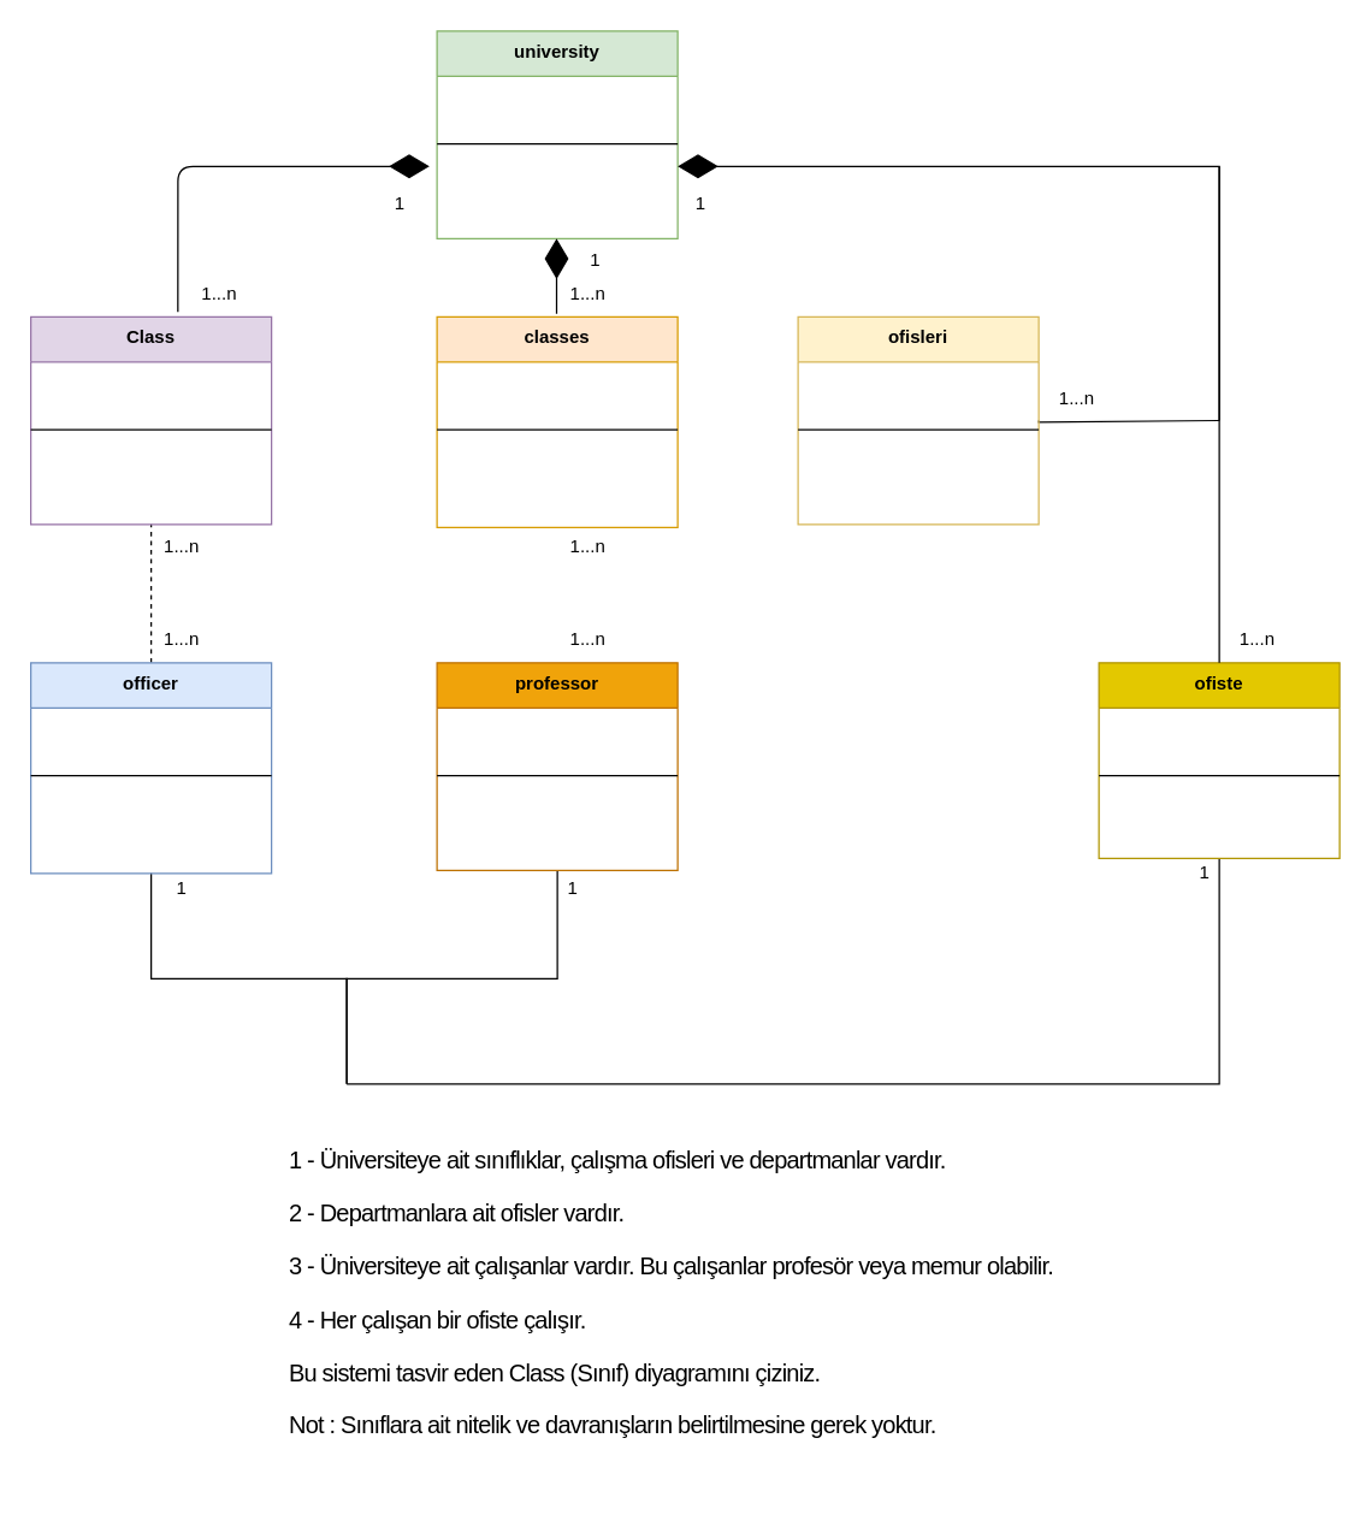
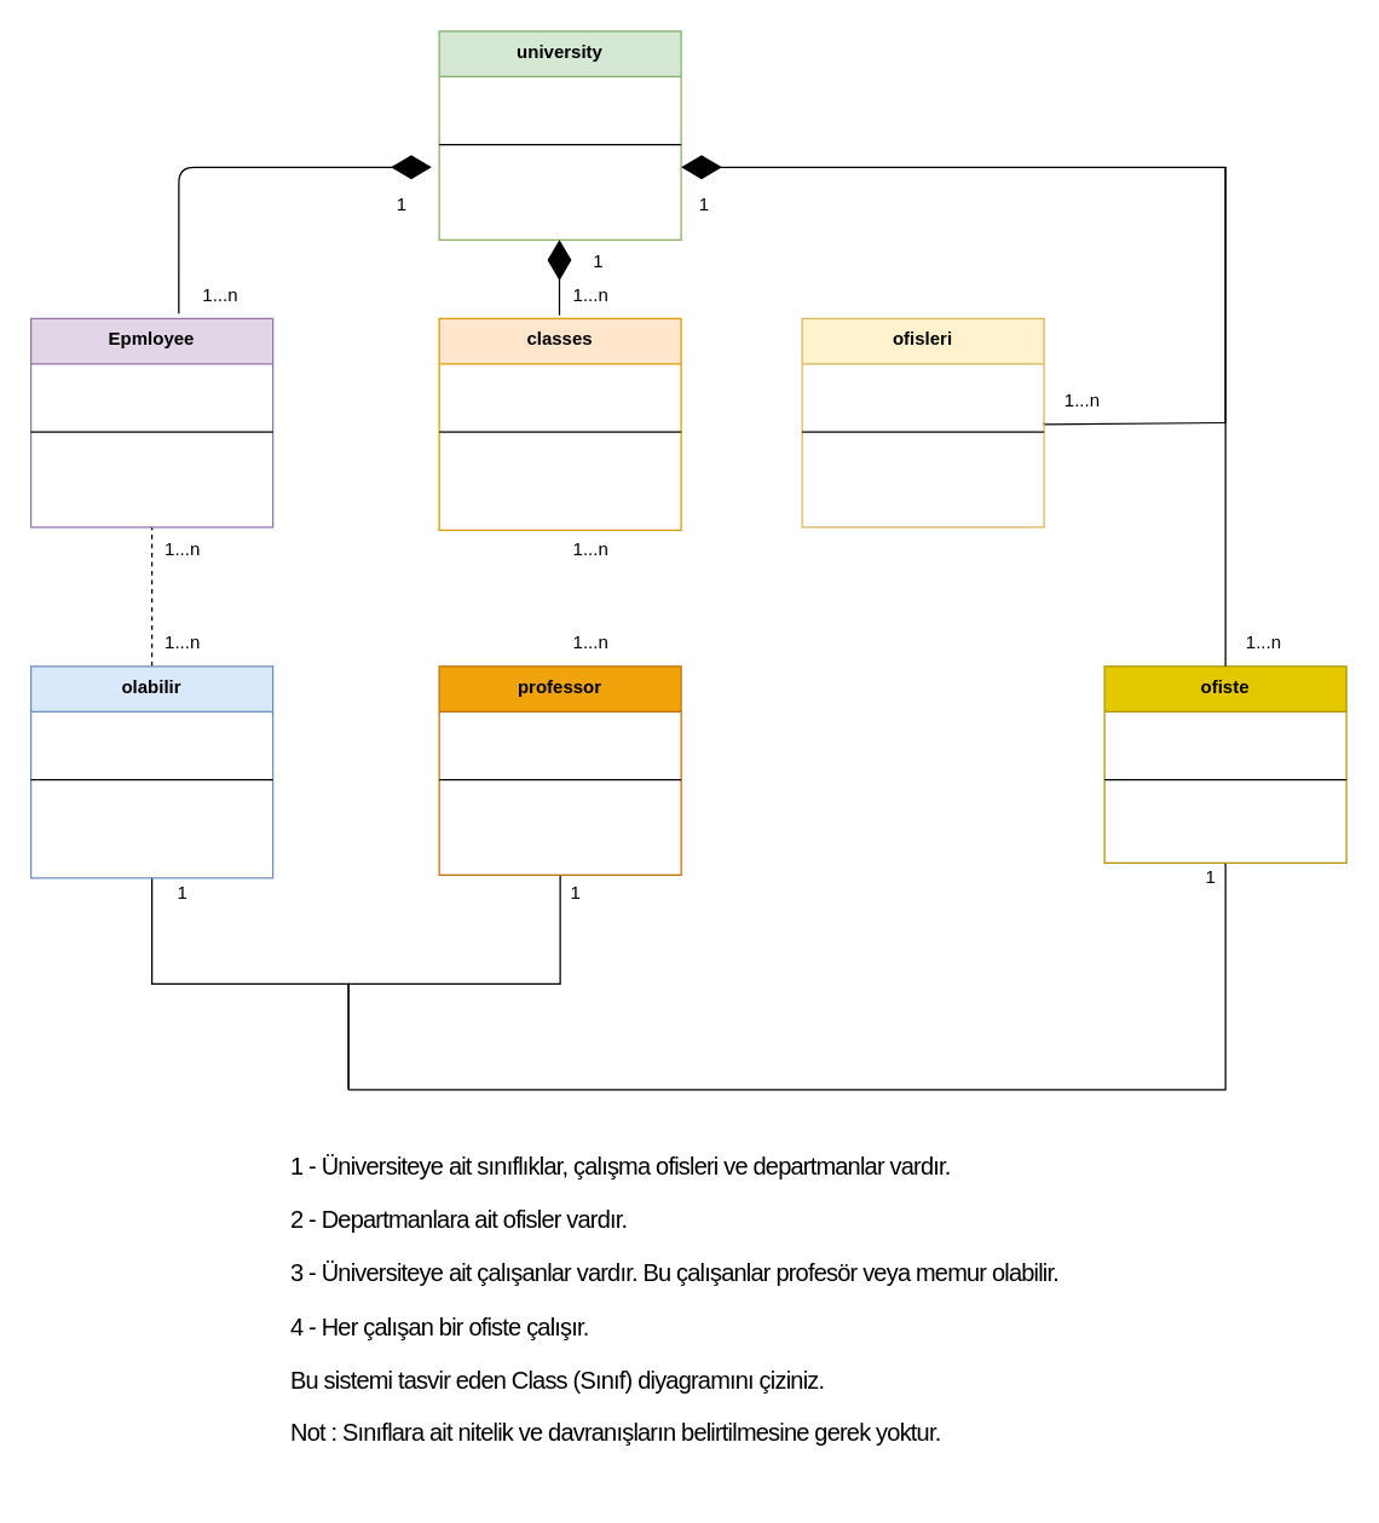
- <mxCell id="16" value="Class" style="swimlane;fontStyle=1;align=center;verticalAlign=top;childLayout=stackLayout;horizontal=1;startSize=30;horizontalStack=0;resizeParent=1;resizeLast=0;collapsible=1;marginBottom=0;rounded=0;shadow=0;strokeWidth=1;fillColor=#e1d5e7;strokeColor=#9673a6;" parent="1" vertex="1"><mxGeometry x="20" y="210" width="160" height="138" as="geometry"><mxRectangle x="230" y="140" width="160" height="26" as="alternateBounds" /></mxGeometry></mxCell>
+ <mxCell id="16" value="Epmloyee" style="swimlane;fontStyle=1;align=center;verticalAlign=top;childLayout=stackLayout;horizontal=1;startSize=30;horizontalStack=0;resizeParent=1;resizeLast=0;collapsible=1;marginBottom=0;rounded=0;shadow=0;strokeWidth=1;fillColor=#e1d5e7;strokeColor=#9673a6;" parent="1" vertex="1"><mxGeometry x="20" y="210" width="160" height="138" as="geometry"><mxRectangle x="230" y="140" width="160" height="26" as="alternateBounds" /></mxGeometry></mxCell>
- <mxCell id="14" value="officer" style="swimlane;fontStyle=1;align=center;verticalAlign=top;childLayout=stackLayout;horizontal=1;startSize=30;horizontalStack=0;resizeParent=1;resizeLast=0;collapsible=1;marginBottom=0;rounded=0;shadow=0;strokeWidth=1;fillColor=#dae8fc;strokeColor=#6c8ebf;" parent="1" vertex="1"><mxGeometry x="20" y="440" width="160" height="140" as="geometry"><mxRectangle x="230" y="140" width="160" height="26" as="alternateBounds" /></mxGeometry></mxCell>
+ <mxCell id="14" value="olabilir" style="swimlane;fontStyle=1;align=center;verticalAlign=top;childLayout=stackLayout;horizontal=1;startSize=30;horizontalStack=0;resizeParent=1;resizeLast=0;collapsible=1;marginBottom=0;rounded=0;shadow=0;strokeWidth=1;fillColor=#dae8fc;strokeColor=#6c8ebf;" parent="1" vertex="1"><mxGeometry x="20" y="440" width="160" height="140" as="geometry"><mxRectangle x="230" y="140" width="160" height="26" as="alternateBounds" /></mxGeometry></mxCell>
